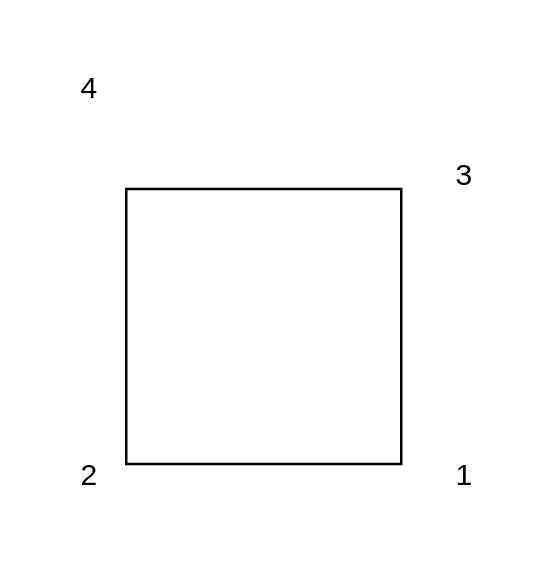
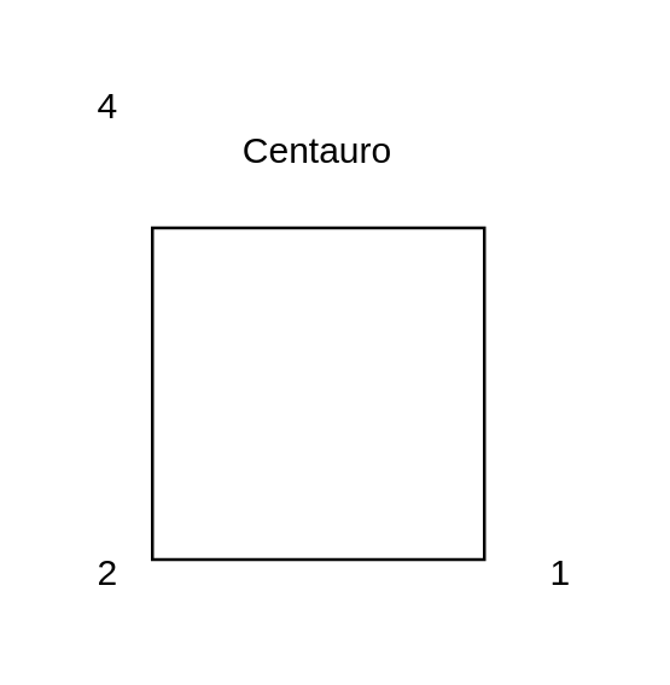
+ <mxCell id="4" value="Centauro" style="text;html=1;strokeColor=none;fillColor=none;align=center;verticalAlign=middle;whiteSpace=wrap;rounded=0;" parent="1" vertex="1"><mxGeometry x="75" y="35" width="60" height="30" as="geometry" /></mxCell>
- <mxCell id="5" value="3" style="text;html=1;align=center;verticalAlign=middle;resizable=0;points=[];autosize=1;strokeColor=none;fillColor=none;" vertex="1" parent="1"><mxGeometry x="170" y="55" width="30" height="30" as="geometry" /></mxCell>
